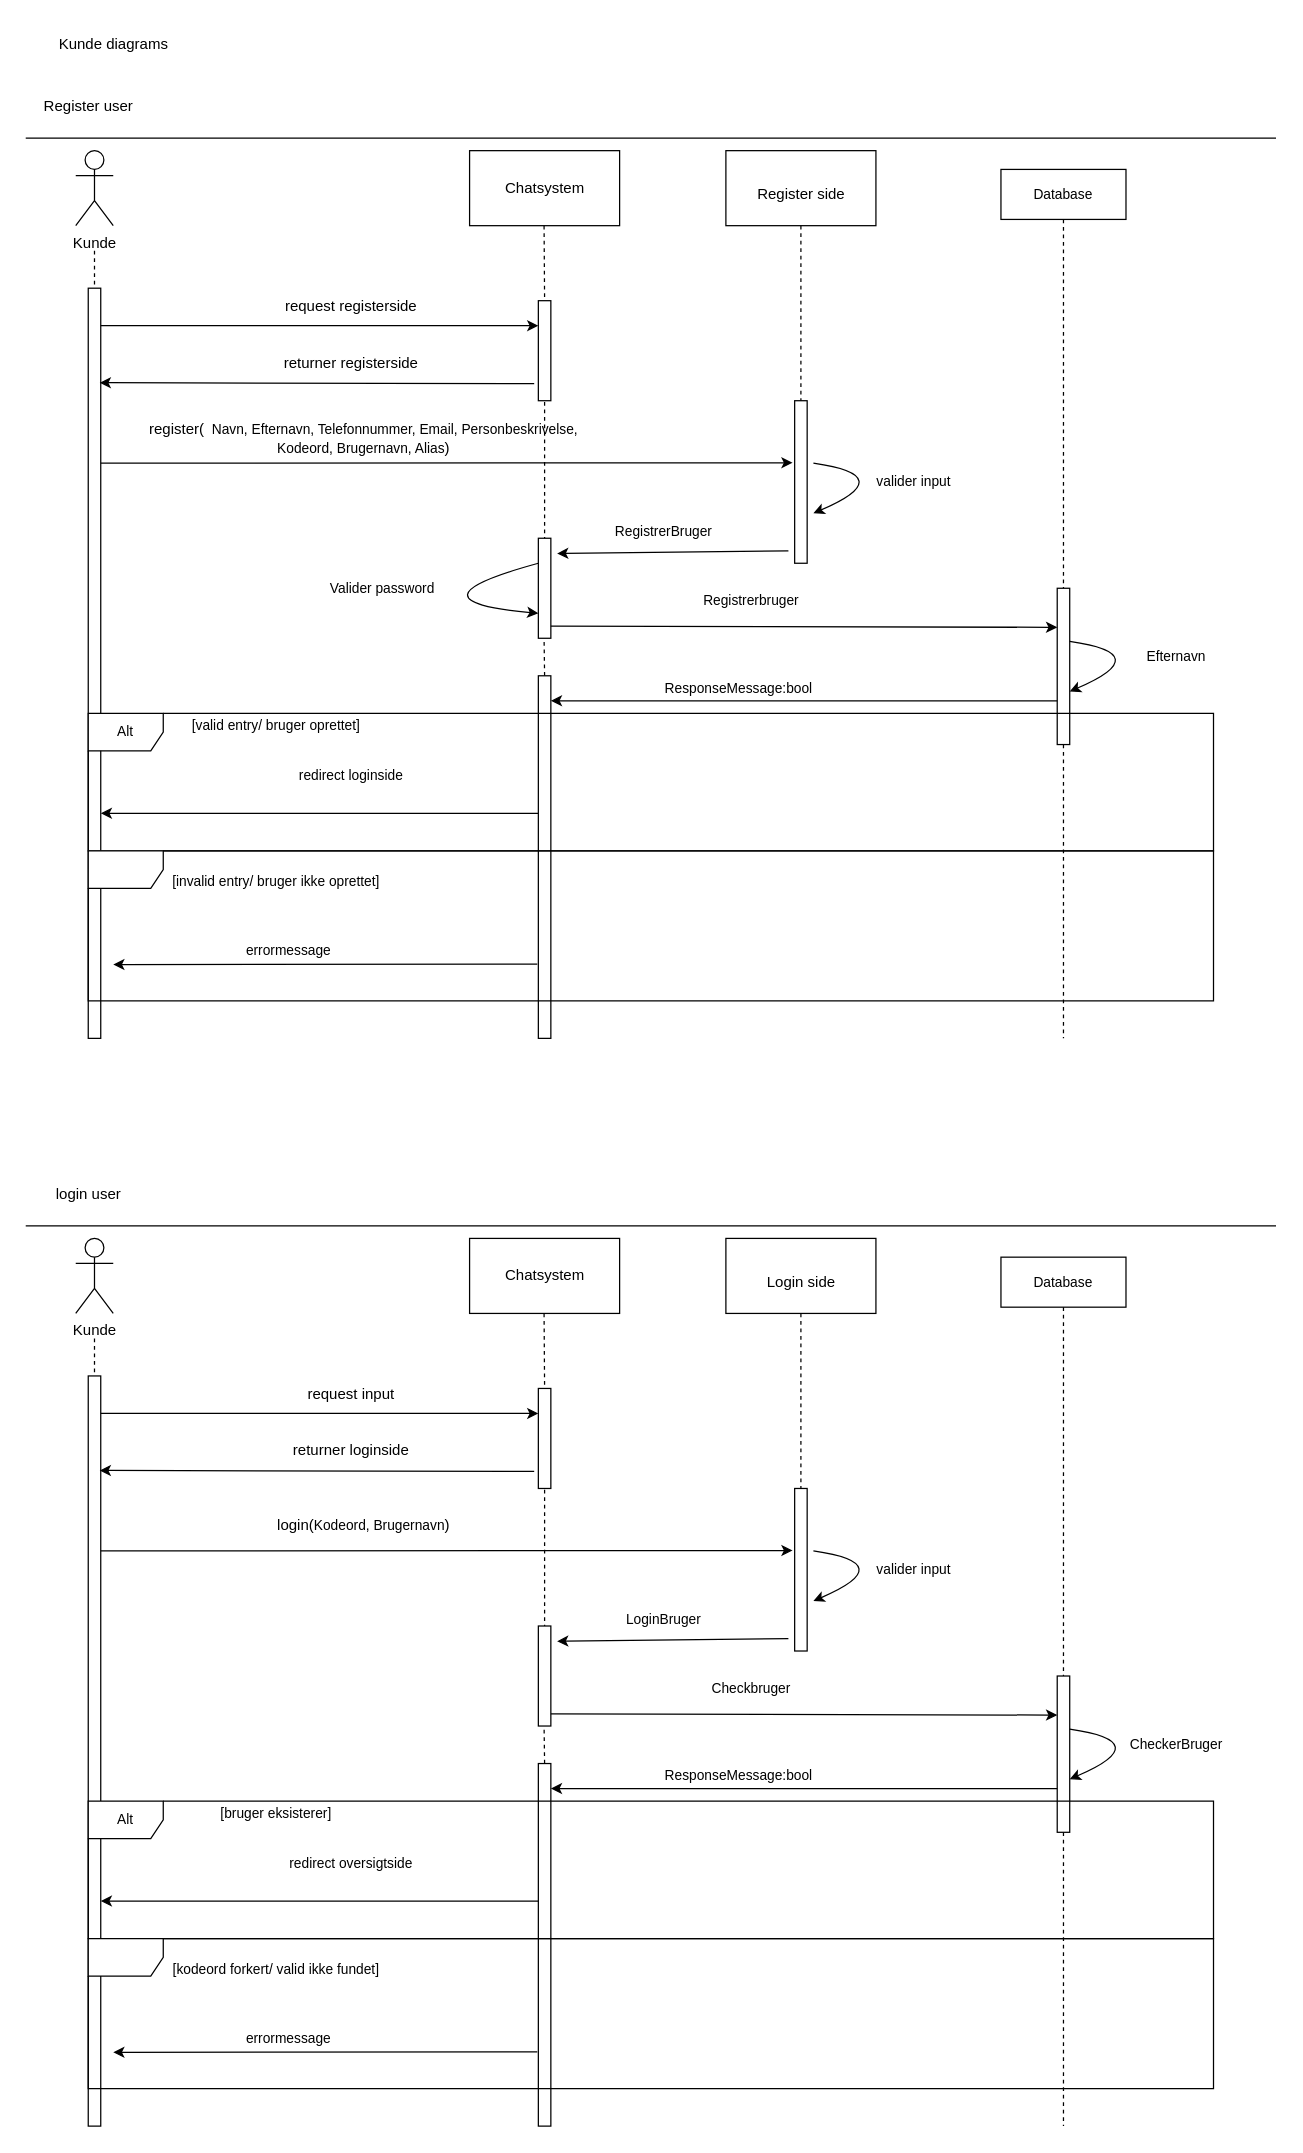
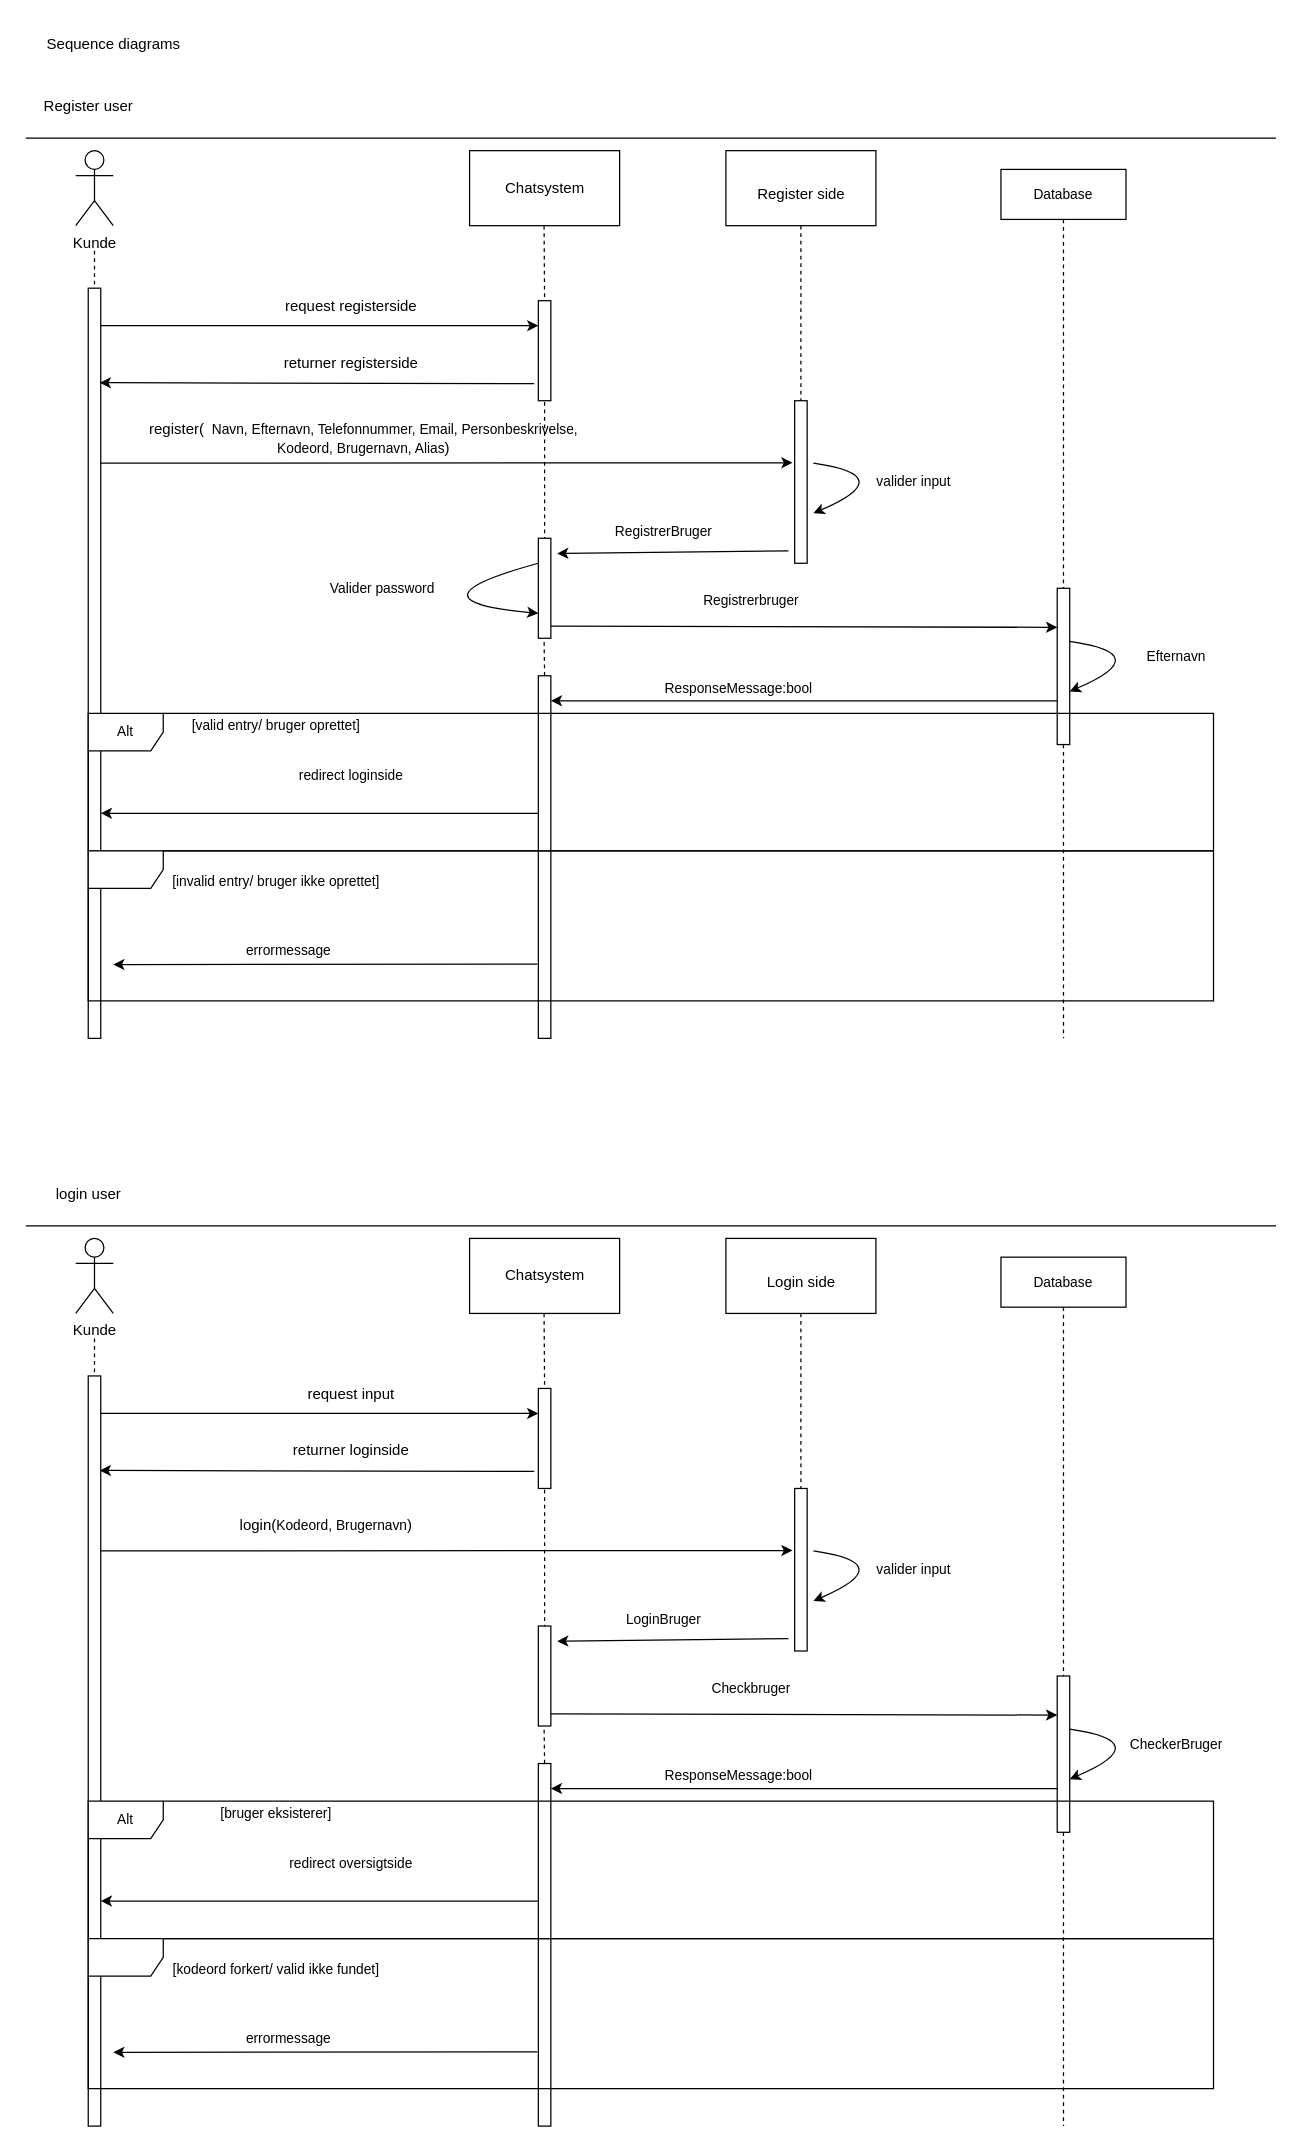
- <mxCell id="2" value="Kunde diagrams" style="text;html=1;align=center;verticalAlign=middle;resizable=0;points=[];autosize=1;strokeColor=none;fillColor=none;" vertex="1" parent="1"><mxGeometry x="20" y="20" width="140" height="30" as="geometry" /></mxCell>
+ <mxCell id="2" value="Sequence diagrams" style="text;html=1;align=center;verticalAlign=middle;resizable=0;points=[];autosize=1;strokeColor=none;fillColor=none;" vertex="1" parent="1"><mxGeometry x="20" y="20" width="140" height="30" as="geometry" /></mxCell>
- <mxCell id="59" value="&lt;div&gt;login(&lt;font size=&quot;1&quot;&gt;&lt;span id=&quot;docs-internal-guid-36824a41-7fff-8784-ba2e-a53814bb9537&quot; style=&quot;font-size: 11px; font-family: Arial; color: rgb(0, 0, 0); background-color: transparent; font-weight: 400; font-style: normal; font-variant: normal; text-decoration: none; vertical-align: baseline;&quot;&gt;Kodeord, Brugernavn&lt;/span&gt;&lt;/font&gt;)&lt;/div&gt;" style="text;html=1;align=center;verticalAlign=middle;resizable=0;points=[];autosize=1;strokeColor=none;fillColor=none;" vertex="1" parent="1"><mxGeometry x="210" y="1205" width="160" height="30" as="geometry" /></mxCell>
+ <mxCell id="59" value="&lt;div&gt;login(&lt;font size=&quot;1&quot;&gt;&lt;span id=&quot;docs-internal-guid-36824a41-7fff-8784-ba2e-a53814bb9537&quot; style=&quot;font-size: 11px; font-family: Arial; color: rgb(0, 0, 0); background-color: transparent; font-weight: 400; font-style: normal; font-variant: normal; text-decoration: none; vertical-align: baseline;&quot;&gt;Kodeord, Brugernavn&lt;/span&gt;&lt;/font&gt;)&lt;/div&gt;" style="text;html=1;align=center;verticalAlign=middle;resizable=0;points=[];autosize=1;strokeColor=none;fillColor=none;" vertex="1" parent="1"><mxGeometry x="180" y="1205" width="160" height="30" as="geometry" /></mxCell>
